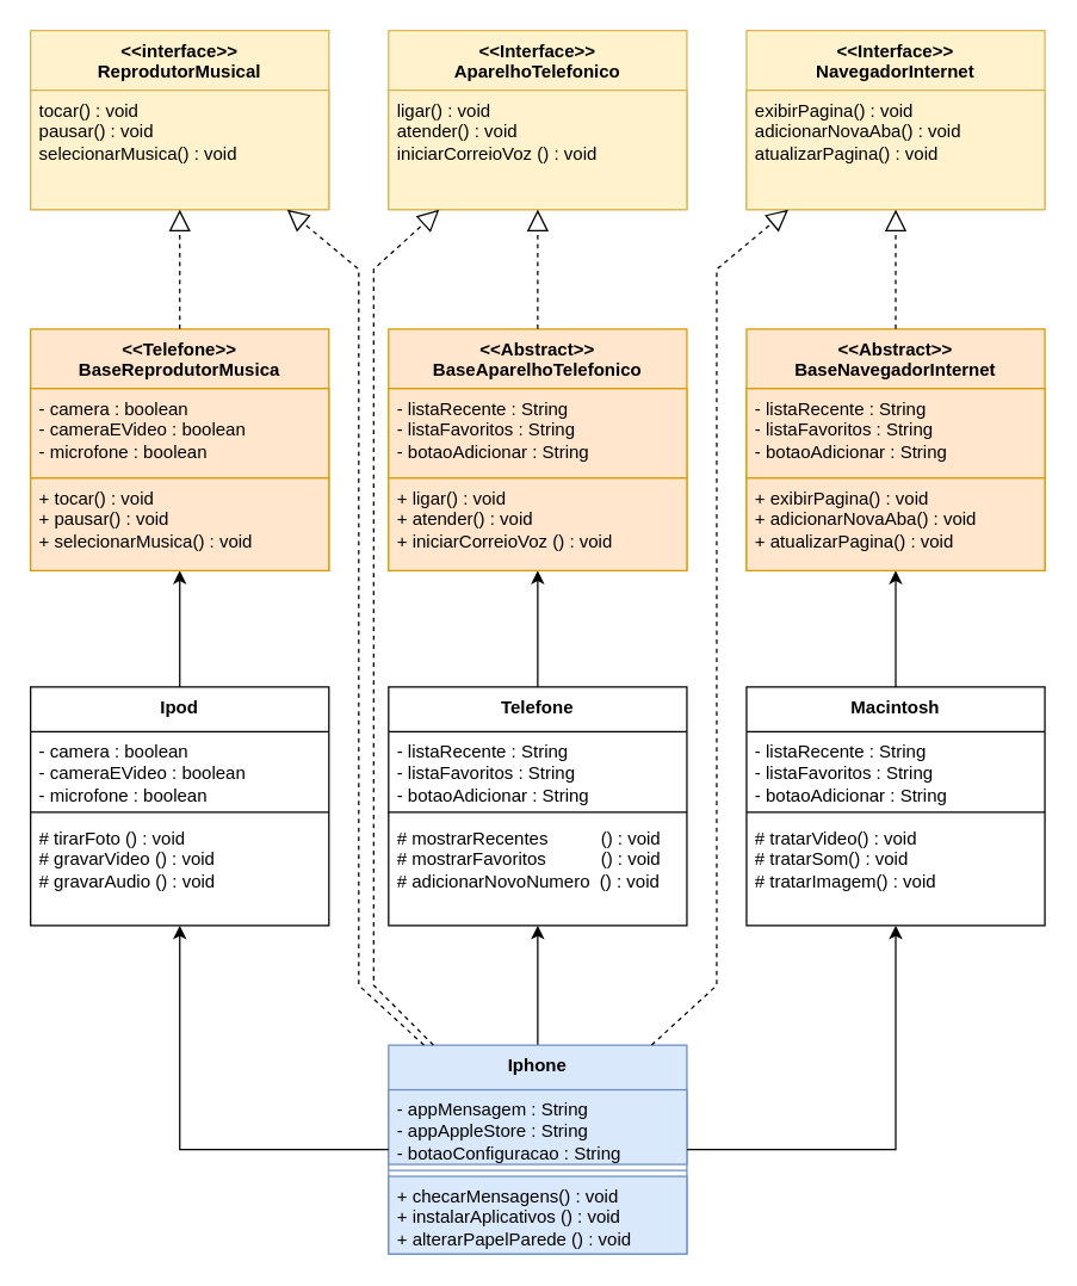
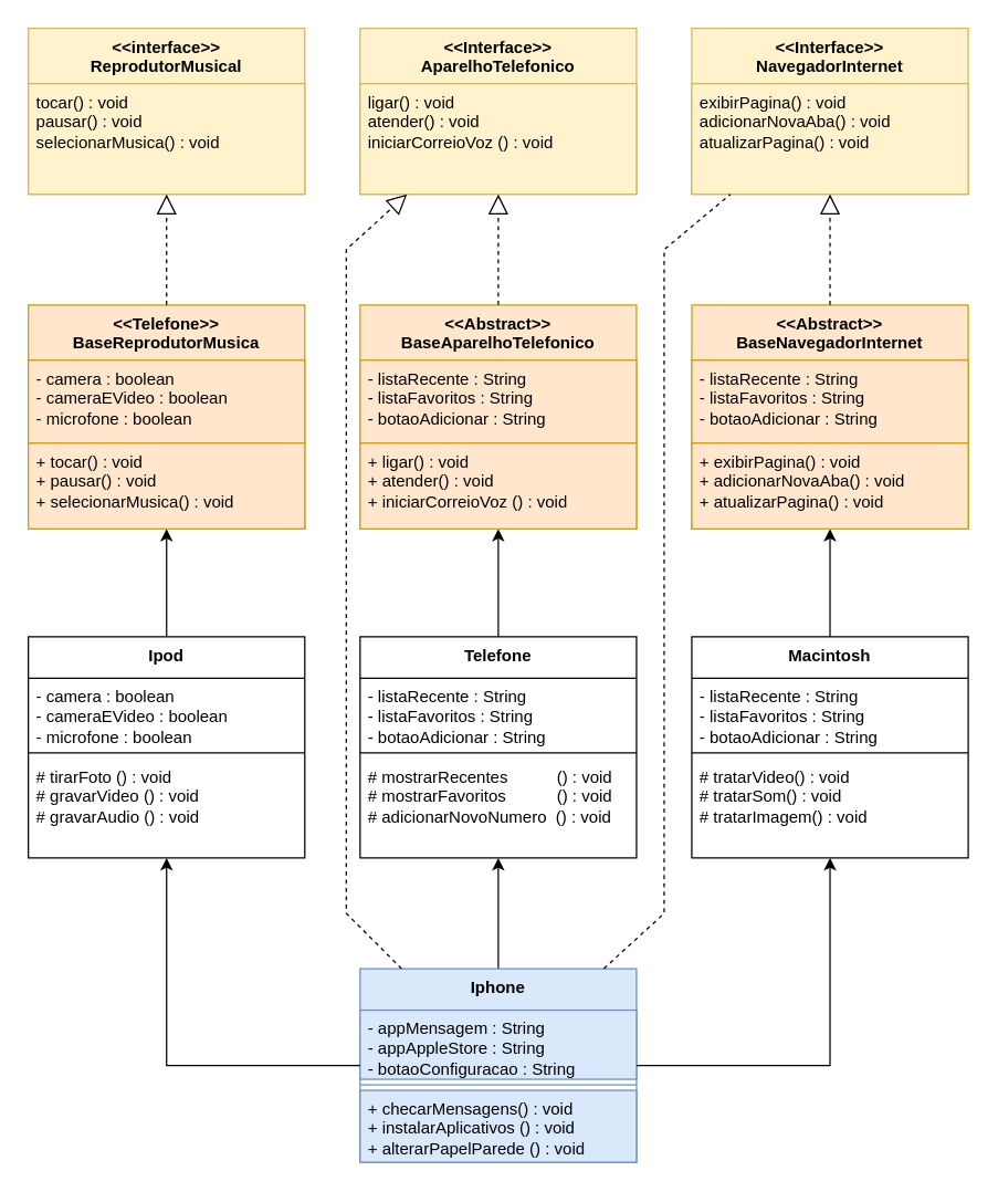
- <mxCell id="43" value="" style="endArrow=block;dashed=1;endFill=0;endSize=12;html=1;rounded=0;" edge="1" parent="1" source="24" target="6"><mxGeometry width="160" relative="1" as="geometry"><mxPoint x="140" y="410" as="sourcePoint" /><mxPoint x="300" y="410" as="targetPoint" /><Array as="points"><mxPoint x="480" y="660" /><mxPoint x="480" y="180" /></Array></mxGeometry></mxCell>
+ <mxCell id="43" value="" style="endArrow=none;dashed=1;endFill=0;endSize=12;html=1;rounded=0;" edge="1" parent="1" source="24" target="6"><mxGeometry width="160" relative="1" as="geometry"><mxPoint x="140" y="410" as="sourcePoint" /><mxPoint x="300" y="410" as="targetPoint" /><Array as="points"><mxPoint x="480" y="660" /><mxPoint x="480" y="180" /></Array></mxGeometry></mxCell>
- <mxCell id="42" value="" style="endArrow=block;dashed=1;endFill=0;endSize=12;html=1;rounded=0;" edge="1" parent="1" source="24" target="2"><mxGeometry width="160" relative="1" as="geometry"><mxPoint x="140" y="410" as="sourcePoint" /><mxPoint x="300" y="410" as="targetPoint" /><Array as="points"><mxPoint x="240" y="660" /><mxPoint x="240" y="180" /></Array></mxGeometry></mxCell>
